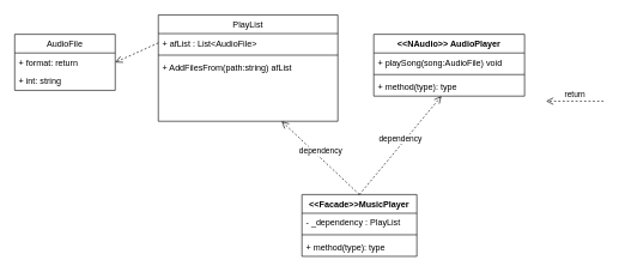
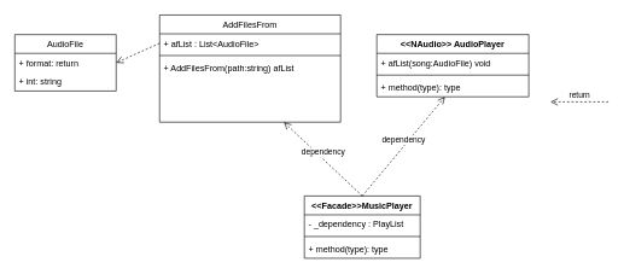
- <mxCell id="2" value="PlayList" style="swimlane;fontStyle=0;childLayout=stackLayout;horizontal=1;startSize=26;fillColor=none;horizontalStack=0;resizeParent=1;resizeParentMax=0;resizeLast=0;collapsible=1;marginBottom=0;" vertex="1" parent="1"><mxGeometry x="220" y="20" width="250" height="148" as="geometry" /></mxCell>
+ <mxCell id="2" value="AddFilesFrom" style="swimlane;fontStyle=0;childLayout=stackLayout;horizontal=1;startSize=26;fillColor=none;horizontalStack=0;resizeParent=1;resizeParentMax=0;resizeLast=0;collapsible=1;marginBottom=0;" vertex="1" parent="1"><mxGeometry x="220" y="20" width="250" height="148" as="geometry" /></mxCell>
- <mxCell id="7" value="+ playSong(song:AudioFile) void" style="text;strokeColor=none;fillColor=none;align=left;verticalAlign=top;spacingLeft=4;spacingRight=4;overflow=hidden;rotatable=0;points=[[0,0.5],[1,0.5]];portConstraint=eastwest;" vertex="1" parent="6"><mxGeometry y="26" width="210" height="26" as="geometry" /></mxCell>
+ <mxCell id="7" value="+ afList(song:AudioFile) void" style="text;strokeColor=none;fillColor=none;align=left;verticalAlign=top;spacingLeft=4;spacingRight=4;overflow=hidden;rotatable=0;points=[[0,0.5],[1,0.5]];portConstraint=eastwest;" vertex="1" parent="6"><mxGeometry y="26" width="210" height="26" as="geometry" /></mxCell>
